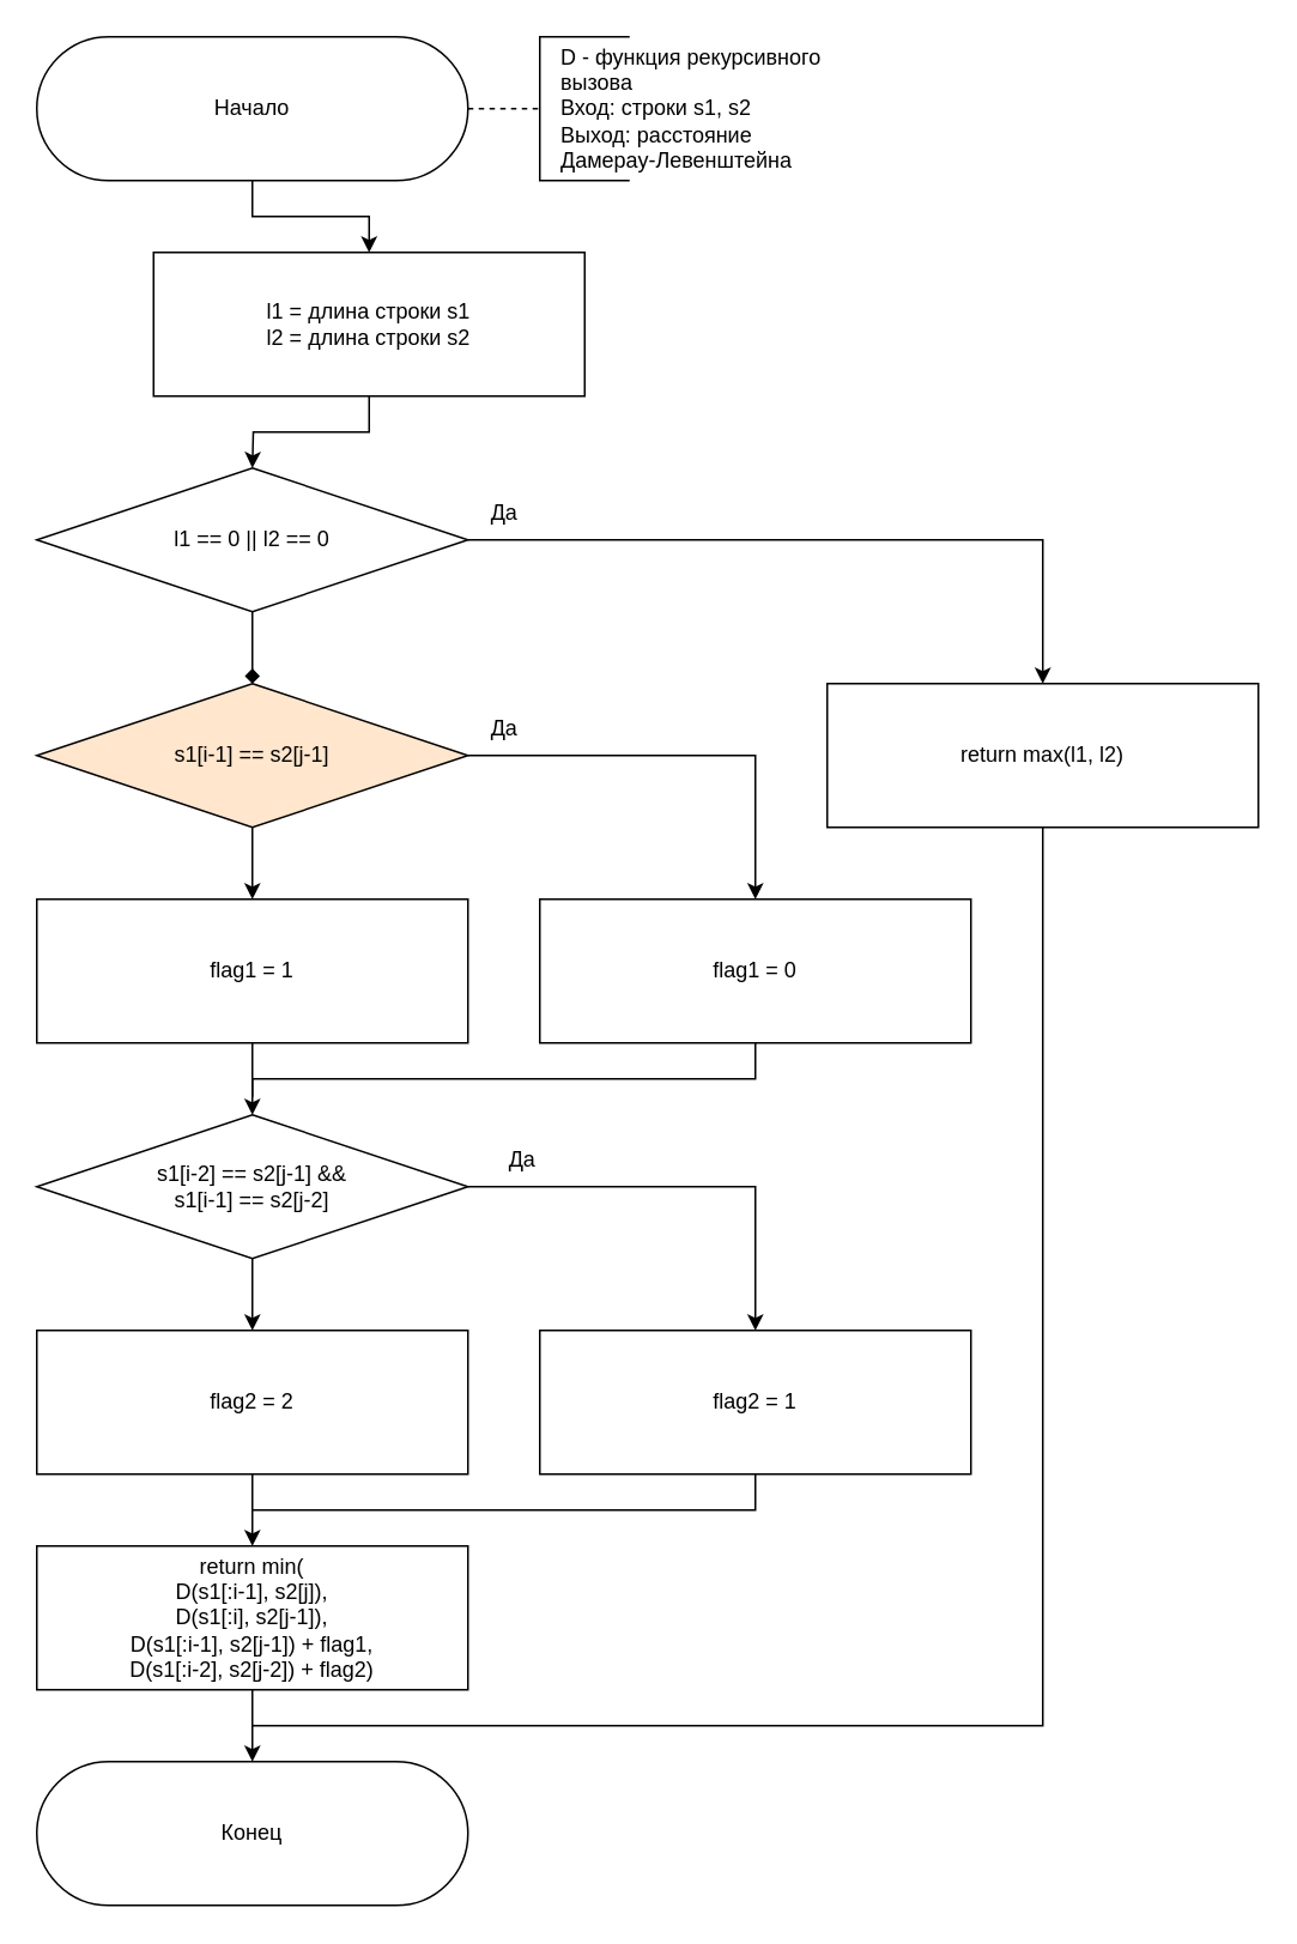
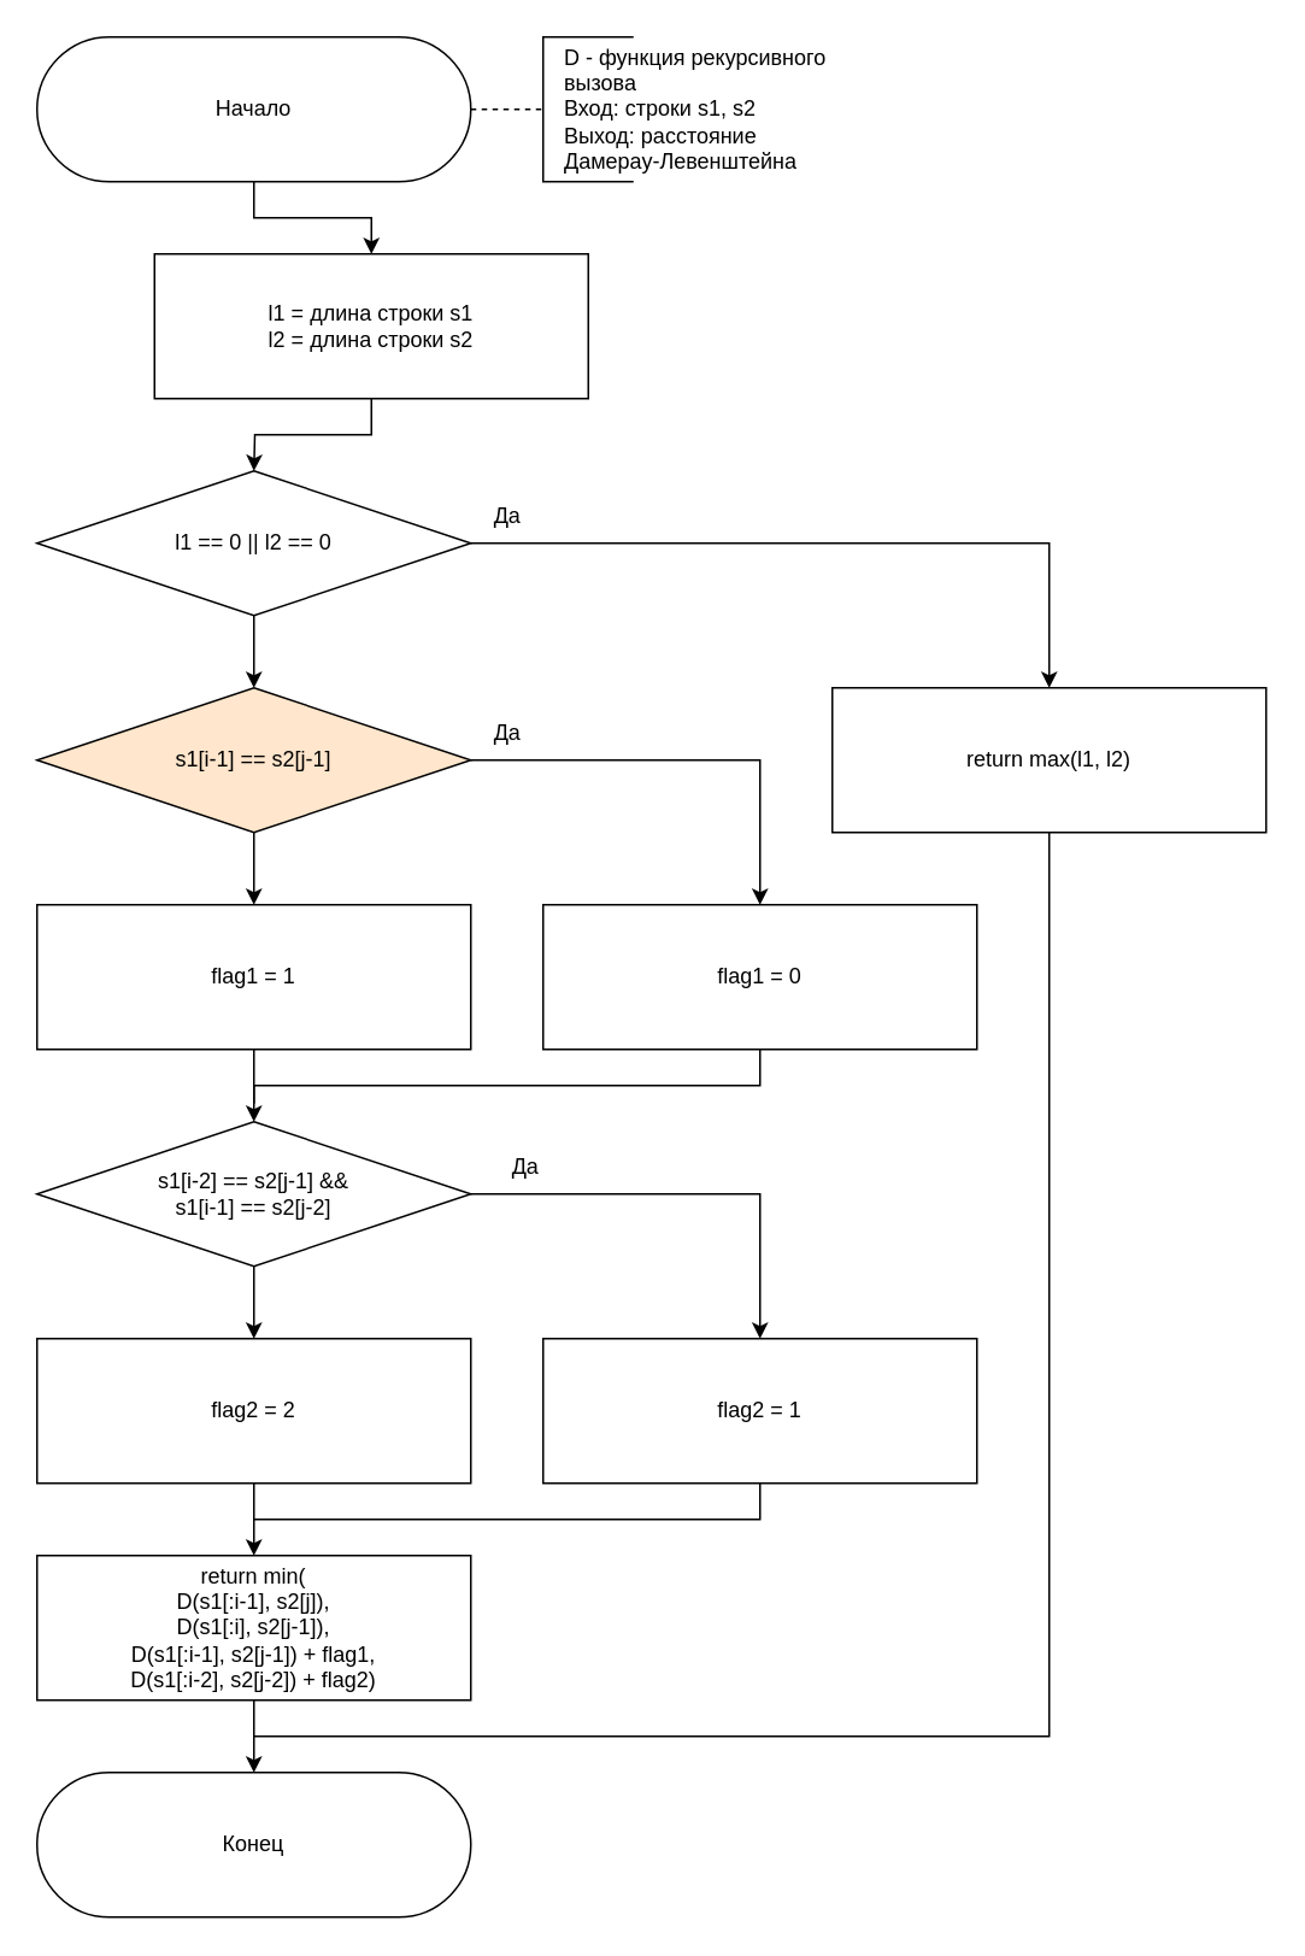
- <mxCell id="10" style="edgeStyle=orthogonalEdgeStyle;rounded=0;orthogonalLoop=1;jettySize=auto;html=1;exitX=0.5;exitY=1;exitDx=0;exitDy=0;entryX=0.5;entryY=0;entryDx=0;entryDy=0;startArrow=none;startFill=0;endArrow=diamond;endFill=1;" edge="1" parent="1" source="11" target="14"><mxGeometry relative="1" as="geometry" /></mxCell>
+ <mxCell id="10" style="edgeStyle=orthogonalEdgeStyle;rounded=0;orthogonalLoop=1;jettySize=auto;html=1;exitX=0.5;exitY=1;exitDx=0;exitDy=0;entryX=0.5;entryY=0;entryDx=0;entryDy=0;startArrow=none;startFill=0;endArrow=classic;endFill=1;" edge="1" parent="1" source="11" target="14"><mxGeometry relative="1" as="geometry" /></mxCell>
